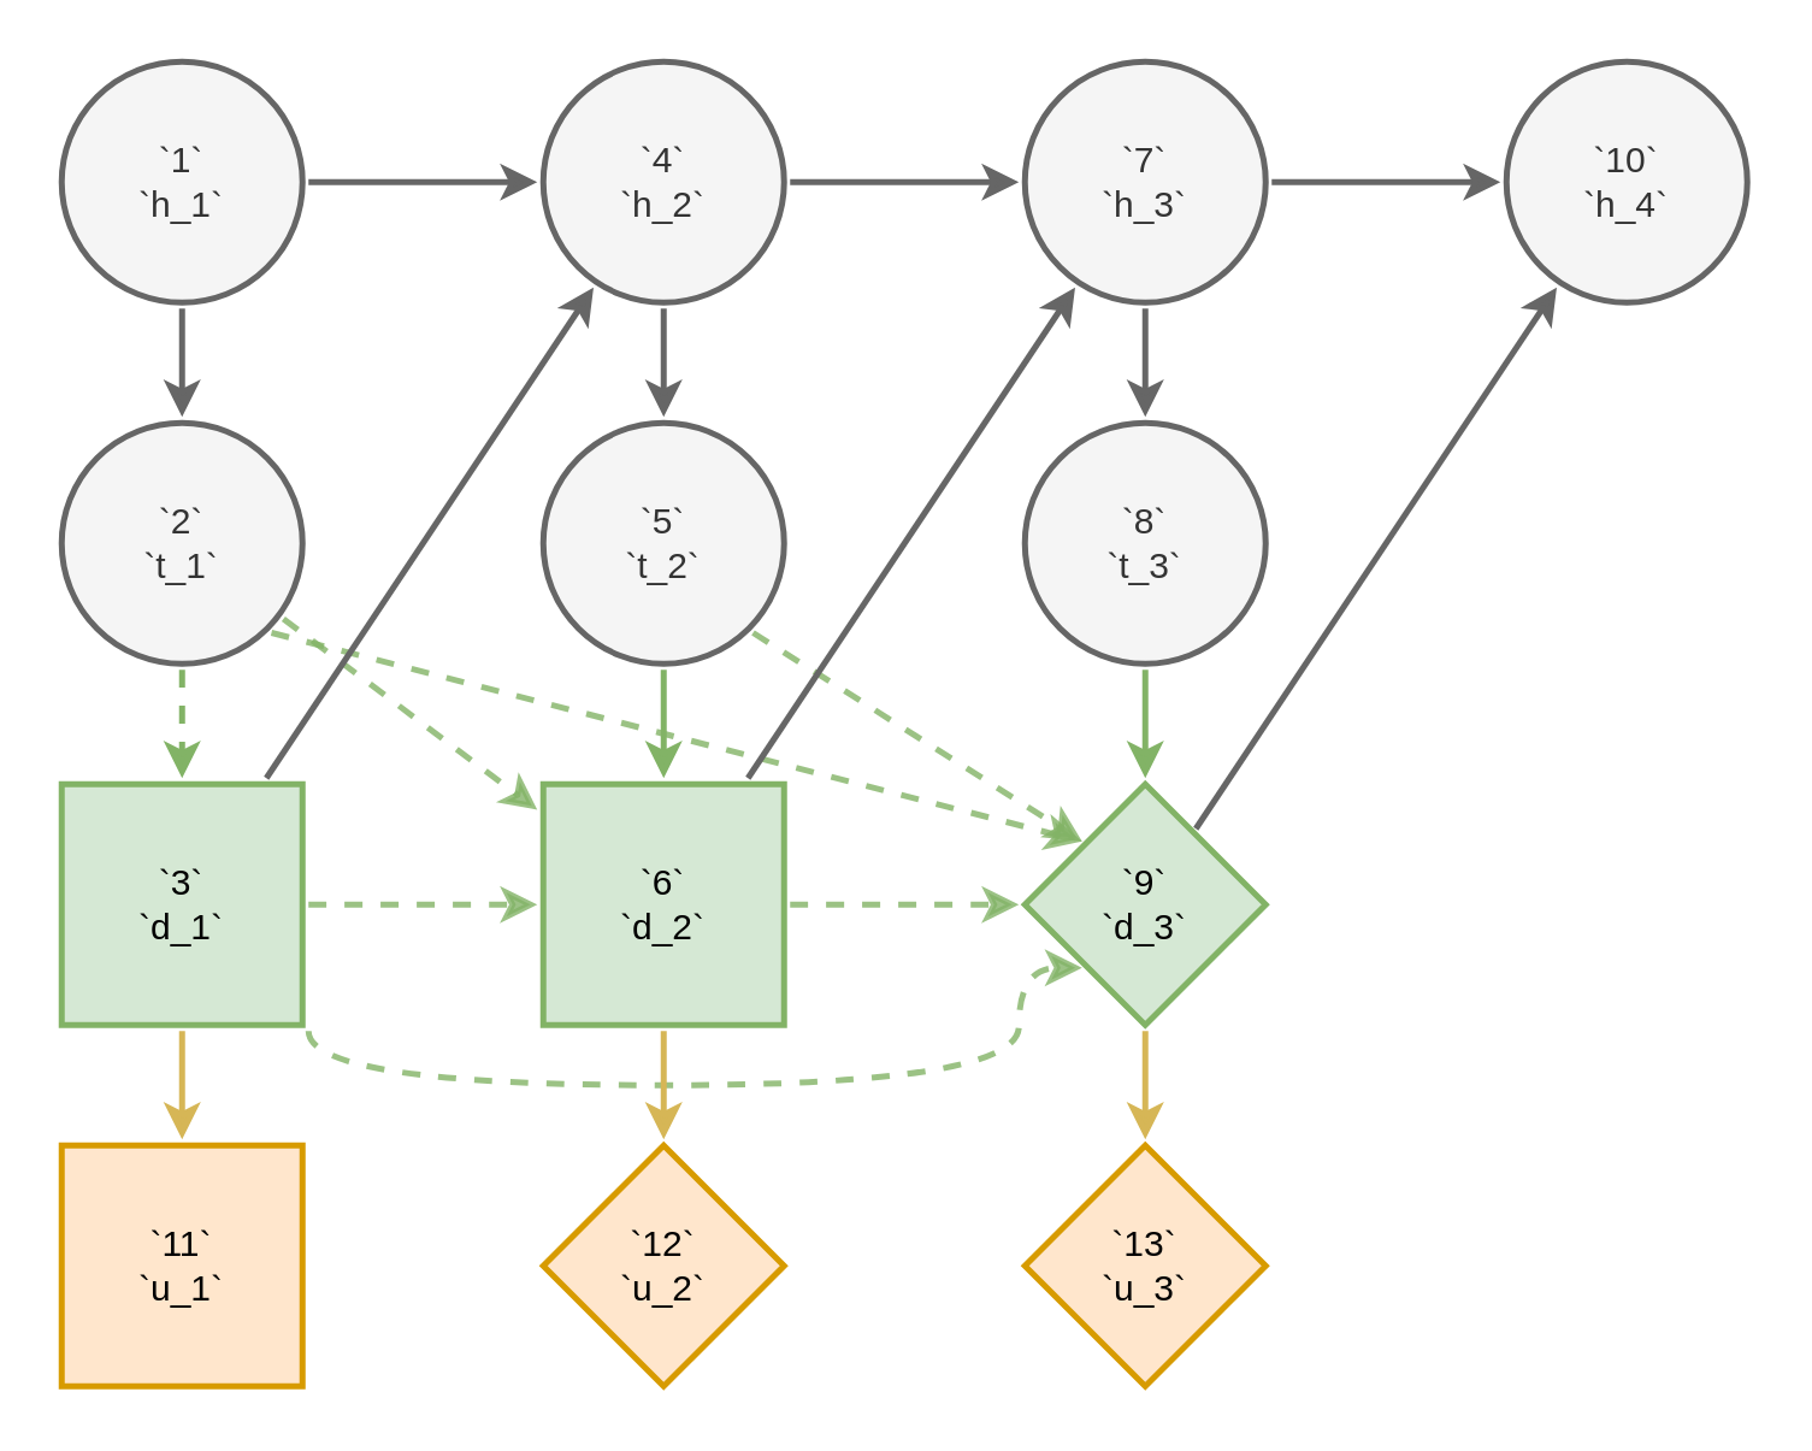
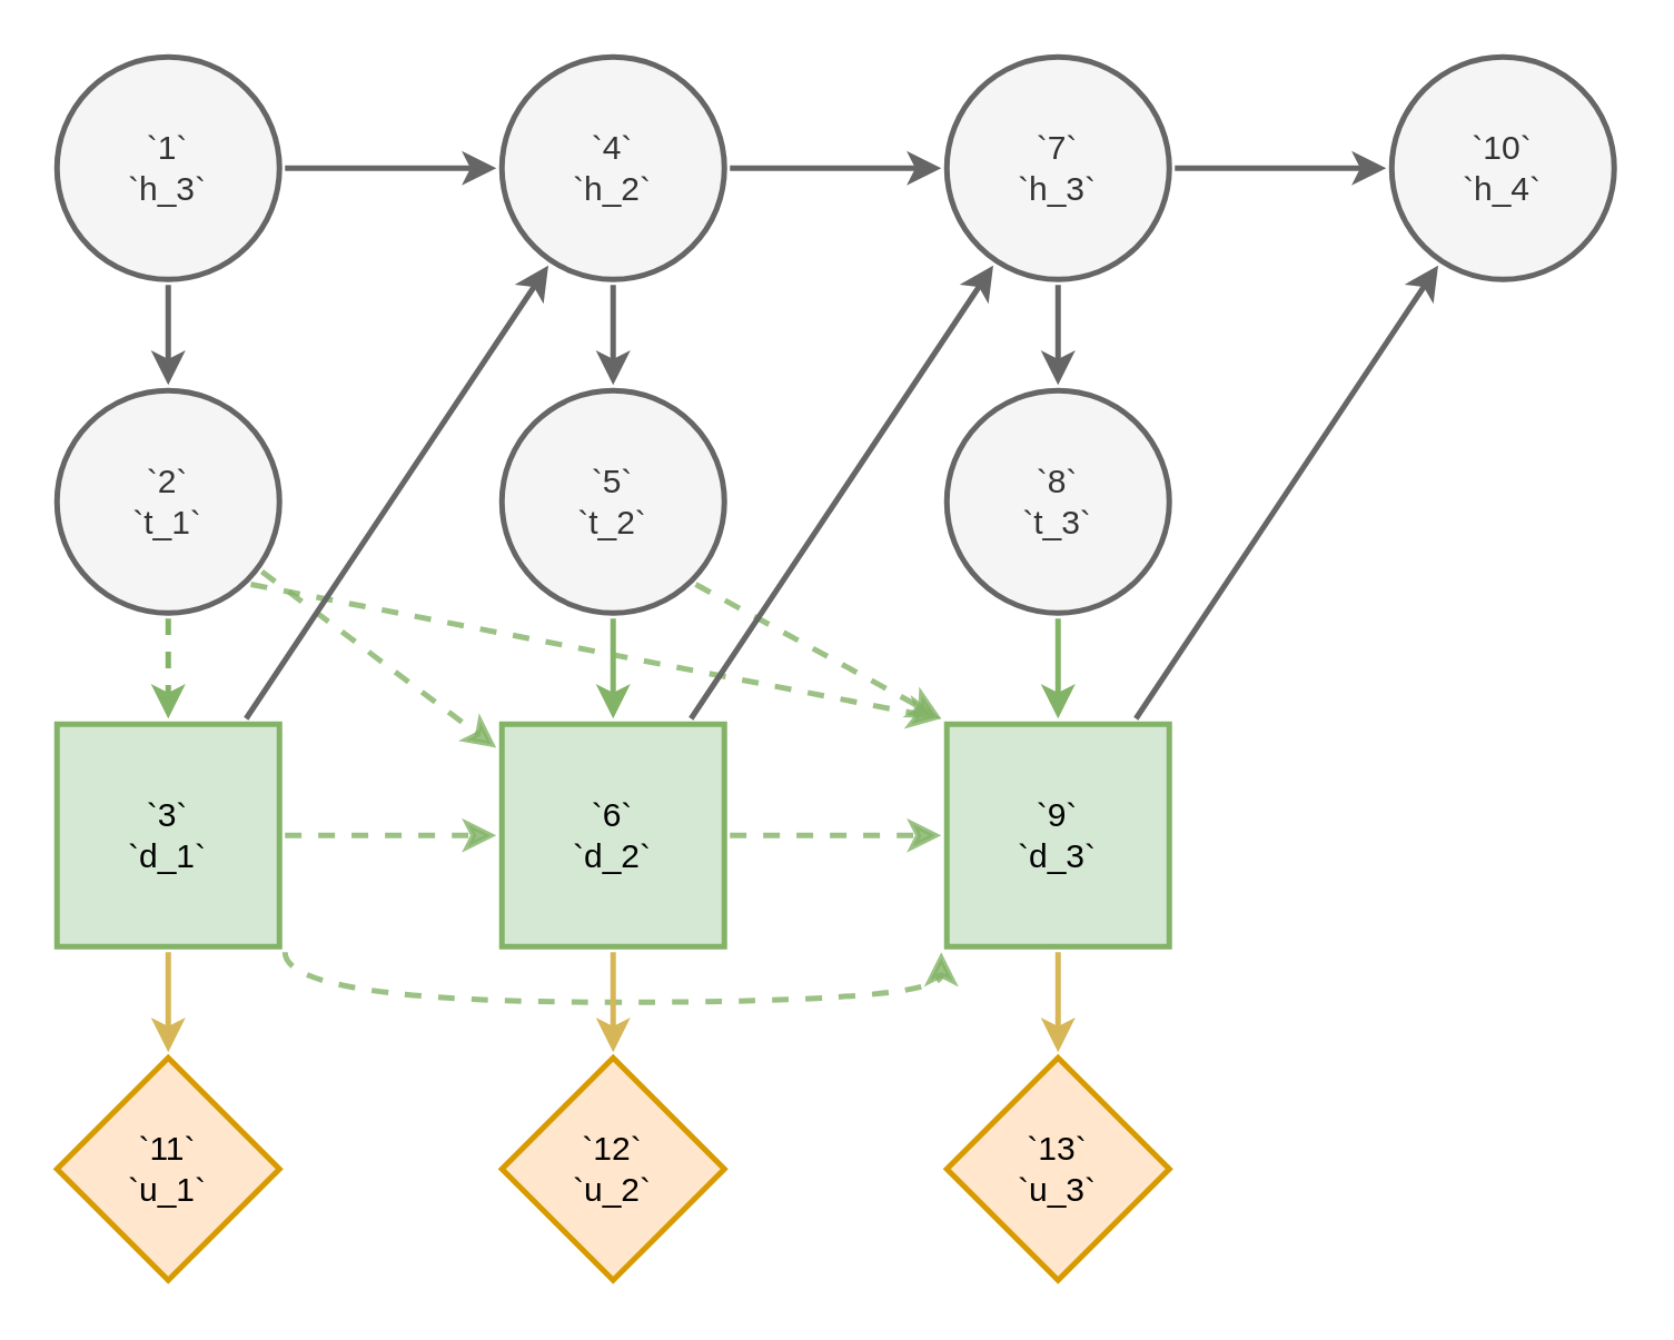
- <mxCell id="4" value="`1`&lt;br&gt;`h_1`" style="ellipse;whiteSpace=wrap;html=1;aspect=fixed;fillColor=#f5f5f5;strokeColor=#666666;fontColor=#333333;strokeWidth=2;perimeterSpacing=2;" parent="1" vertex="1"><mxGeometry x="20" y="20" width="80" height="80" as="geometry" /></mxCell>
+ <mxCell id="4" value="`1`&lt;br&gt;`h_3`" style="ellipse;whiteSpace=wrap;html=1;aspect=fixed;fillColor=#f5f5f5;strokeColor=#666666;fontColor=#333333;strokeWidth=2;perimeterSpacing=2;" parent="1" vertex="1"><mxGeometry x="20" y="20" width="80" height="80" as="geometry" /></mxCell>
- <mxCell id="32" value="`9`&lt;br&gt;`d_3`" style="rhombus;whiteSpace=wrap;html=1;aspect=fixed;fontFamily=Helvetica;fontSize=12;fontColor=#000000;align=center;strokeColor=#82b366;fillColor=#d5e8d4;strokeWidth=2;perimeterSpacing=2;" parent="1" vertex="1"><mxGeometry x="340" y="260" width="80" height="80" as="geometry" /></mxCell>
+ <mxCell id="32" value="`9`&lt;br&gt;`d_3`" style="whiteSpace=wrap;html=1;aspect=fixed;fontFamily=Helvetica;fontSize=12;fontColor=#000000;align=center;strokeColor=#82b366;fillColor=#d5e8d4;strokeWidth=2;perimeterSpacing=2;" parent="1" vertex="1"><mxGeometry x="340" y="260" width="80" height="80" as="geometry" /></mxCell>
- <mxCell id="33" value="`11`&lt;br&gt;`u_1`" style="whiteSpace=wrap;html=1;fontFamily=Helvetica;fontSize=12;fontColor=#000000;align=center;strokeColor=#d79b00;fillColor=#ffe6cc;strokeWidth=2;perimeterSpacing=2;rounded=0;" parent="1" vertex="1"><mxGeometry x="20" y="380" width="80" height="80" as="geometry" /></mxCell>
+ <mxCell id="33" value="`11`&lt;br&gt;`u_1`" style="rhombus;whiteSpace=wrap;html=1;fontFamily=Helvetica;fontSize=12;fontColor=#000000;align=center;strokeColor=#d79b00;fillColor=#ffe6cc;strokeWidth=2;perimeterSpacing=2;" parent="1" vertex="1"><mxGeometry x="20" y="380" width="80" height="80" as="geometry" /></mxCell>
